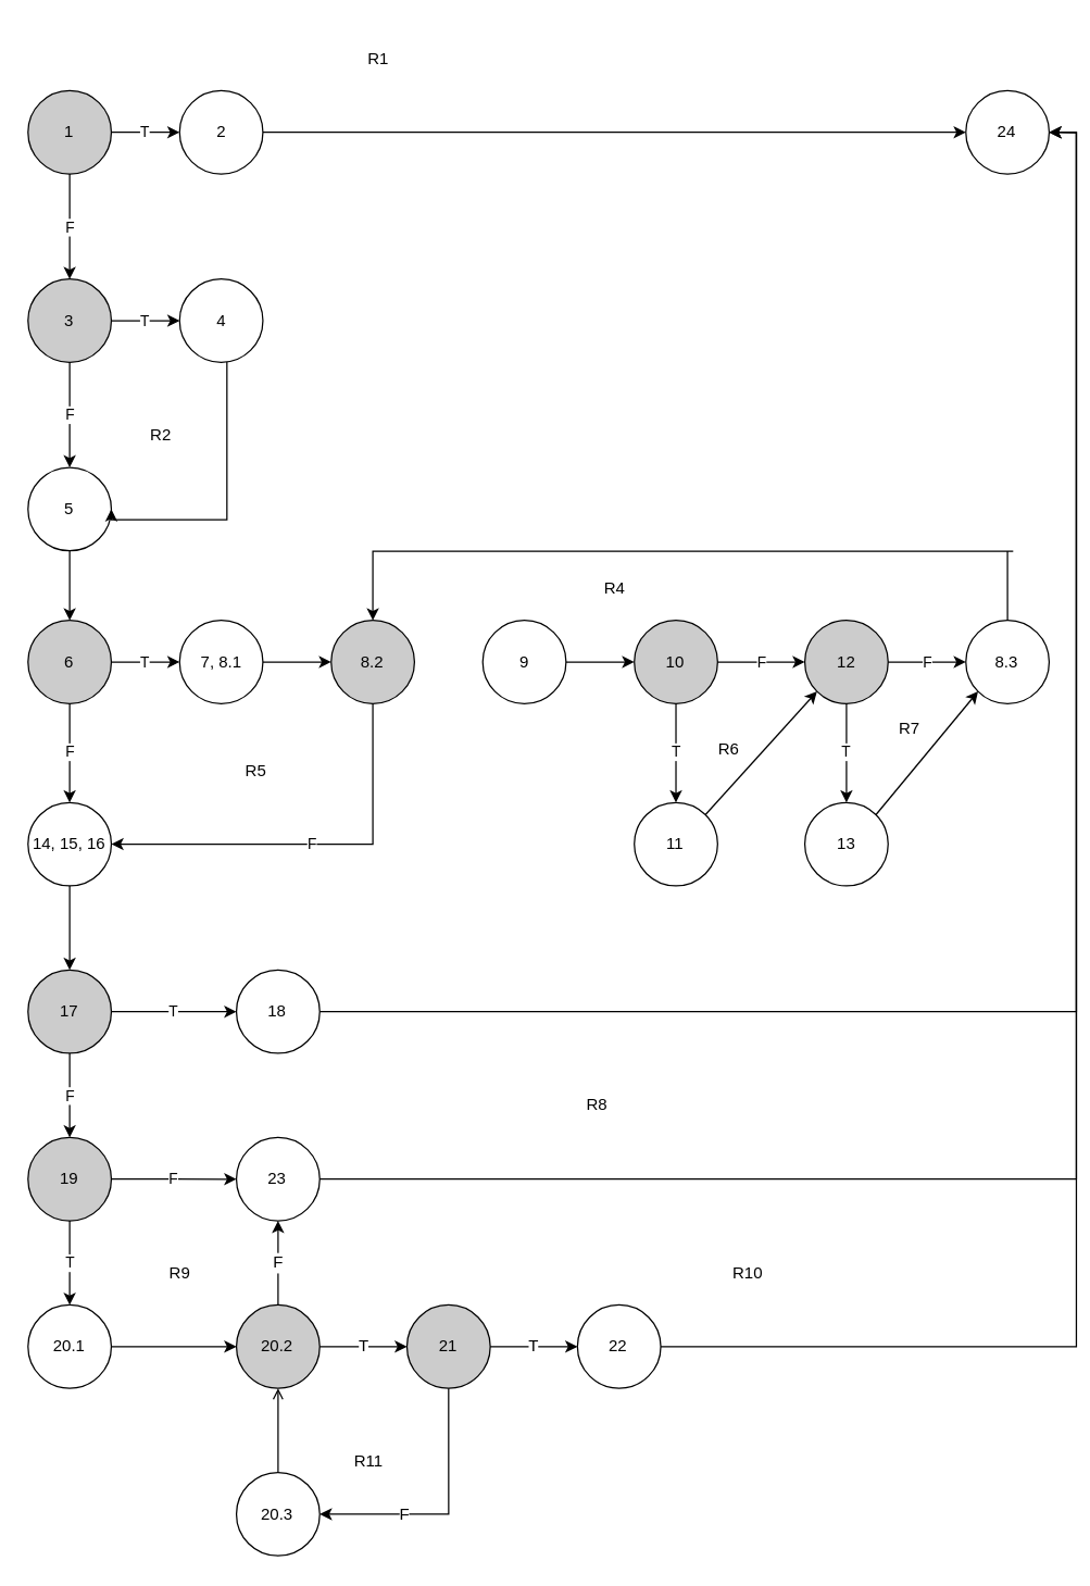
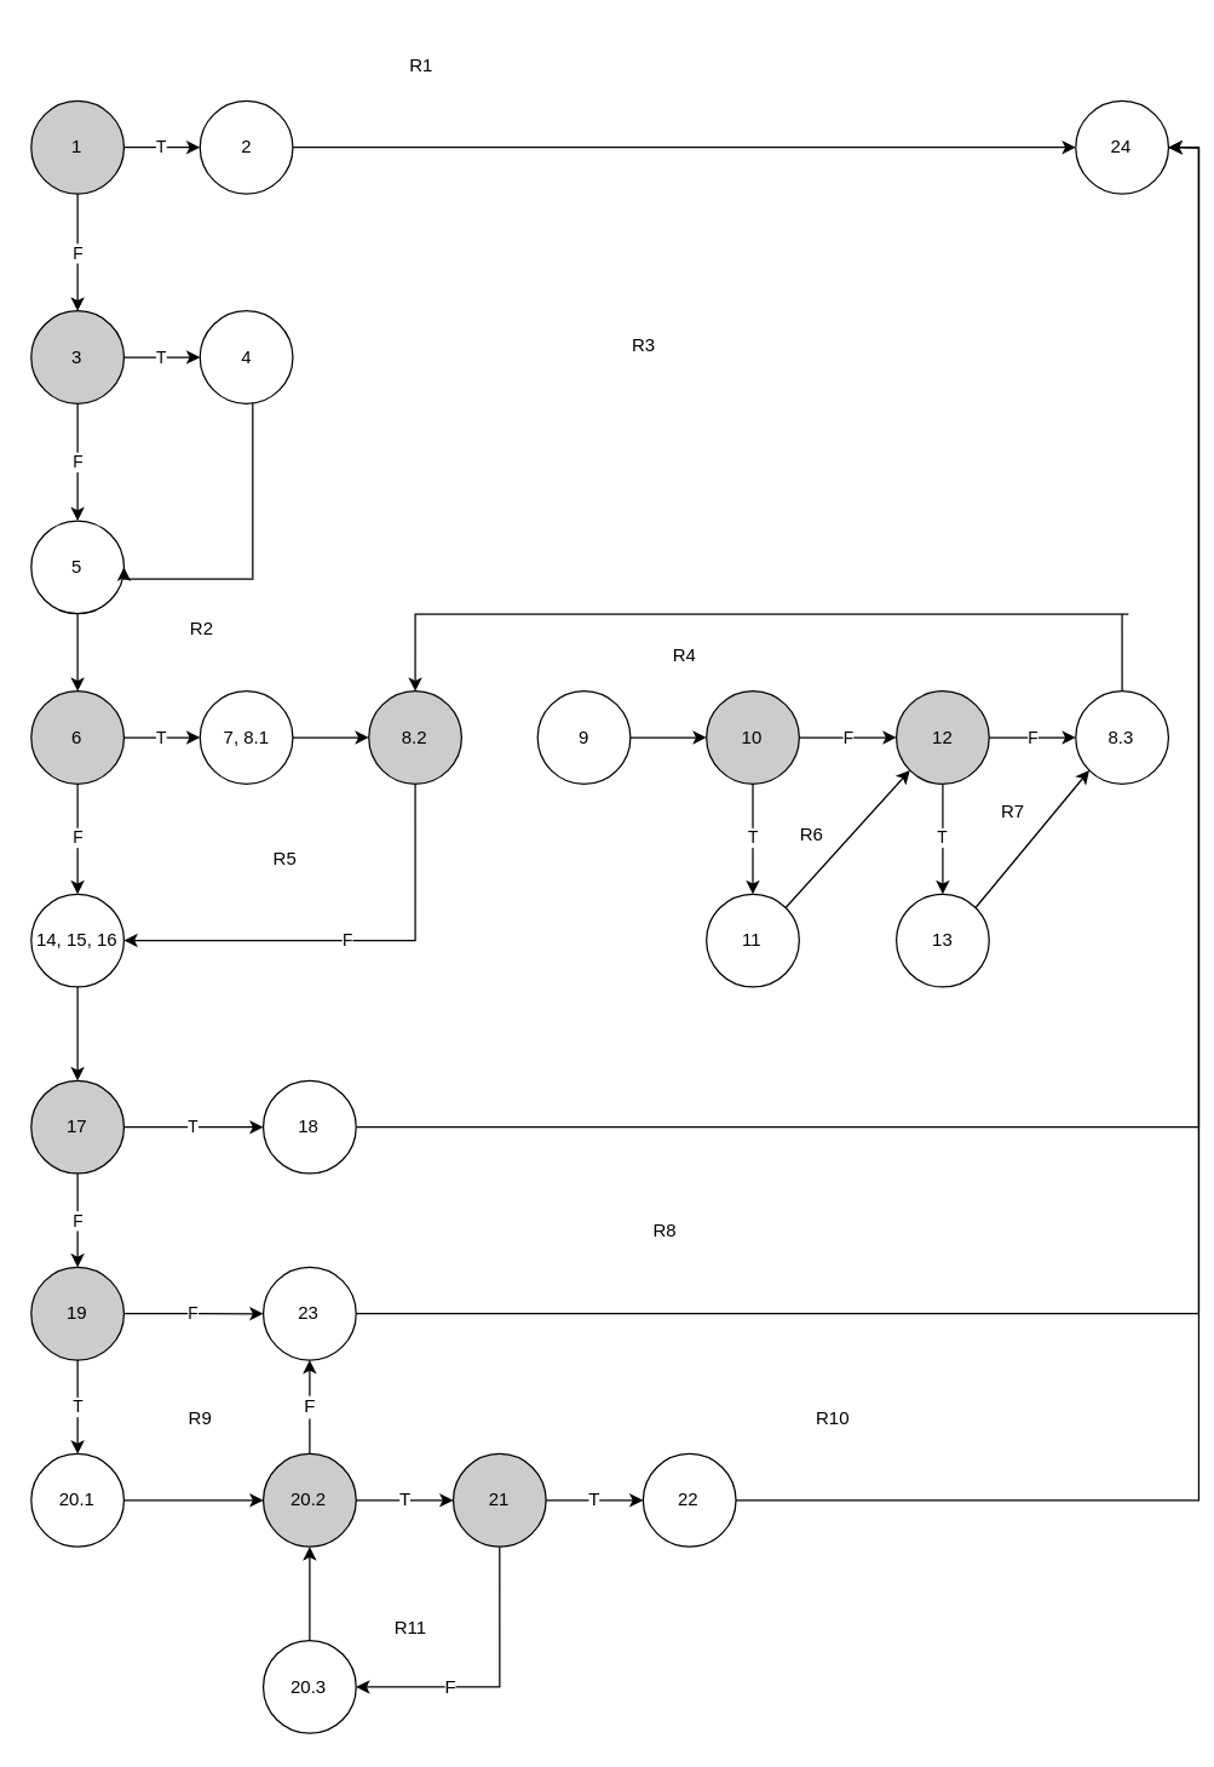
+ <mxCell id="61" value="R3" style="text;html=1;strokeColor=none;fillColor=none;align=center;verticalAlign=middle;whiteSpace=wrap;rounded=0;fontSize=12;fontFamily=Helvetica;fontColor=default;container=0;" parent="1" vertex="1"><mxGeometry x="382.569" y="204.865" width="83.67" height="46.216" as="geometry" /></mxCell>
- <mxCell id="60" value="R2" style="text;html=1;strokeColor=none;fillColor=none;align=center;verticalAlign=middle;whiteSpace=wrap;rounded=0;fontSize=12;fontFamily=Helvetica;fontColor=default;container=0;" parent="1" vertex="1"><mxGeometry x="75.78" y="297.297" width="83.67" height="46.216" as="geometry" /></mxCell>
+ <mxCell id="60" value="R2" style="text;html=1;strokeColor=none;fillColor=none;align=center;verticalAlign=middle;whiteSpace=wrap;rounded=0;fontSize=12;fontFamily=Helvetica;fontColor=default;container=0;" parent="1" vertex="1"><mxGeometry x="90.78" y="392.297" width="83.67" height="46.216" as="geometry" /></mxCell>
- <mxCell id="54" value="" style="edgeStyle=orthogonalEdgeStyle;rounded=0;orthogonalLoop=1;jettySize=auto;html=1;fontFamily=Helvetica;fontSize=12;fontColor=default;endArrow=open;" parent="1" source="55" target="50" edge="1"><mxGeometry relative="1" as="geometry" /></mxCell>
+ <mxCell id="54" value="" style="edgeStyle=orthogonalEdgeStyle;rounded=0;orthogonalLoop=1;jettySize=auto;html=1;fontFamily=Helvetica;fontSize=12;fontColor=default;" parent="1" source="55" target="50" edge="1"><mxGeometry relative="1" as="geometry" /></mxCell>
